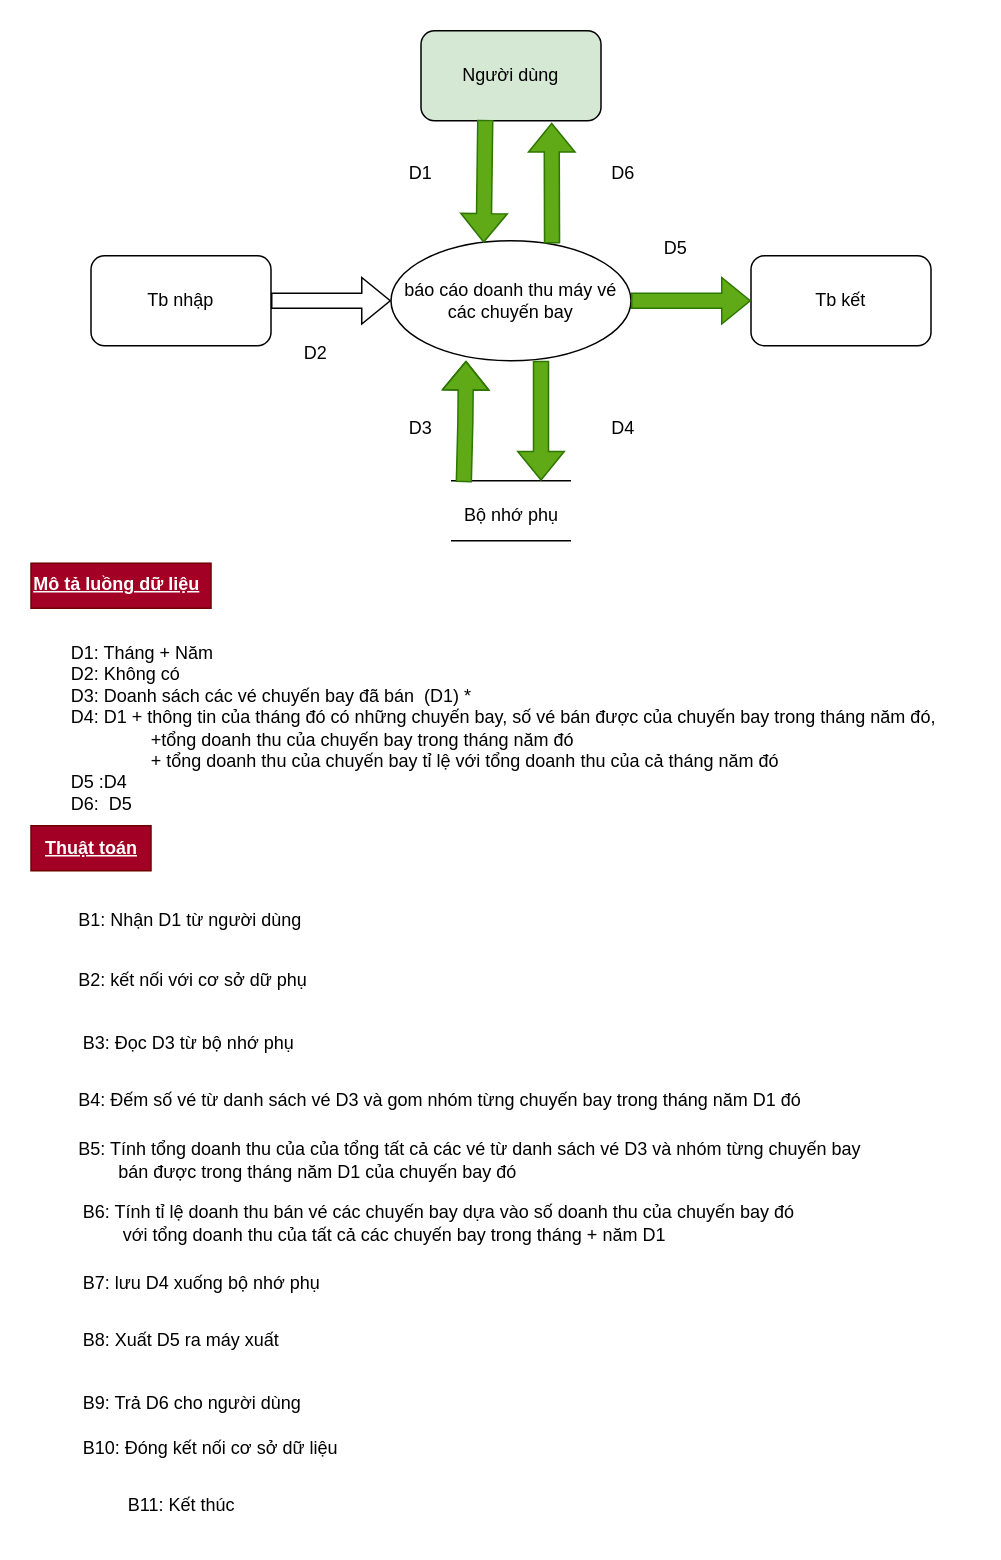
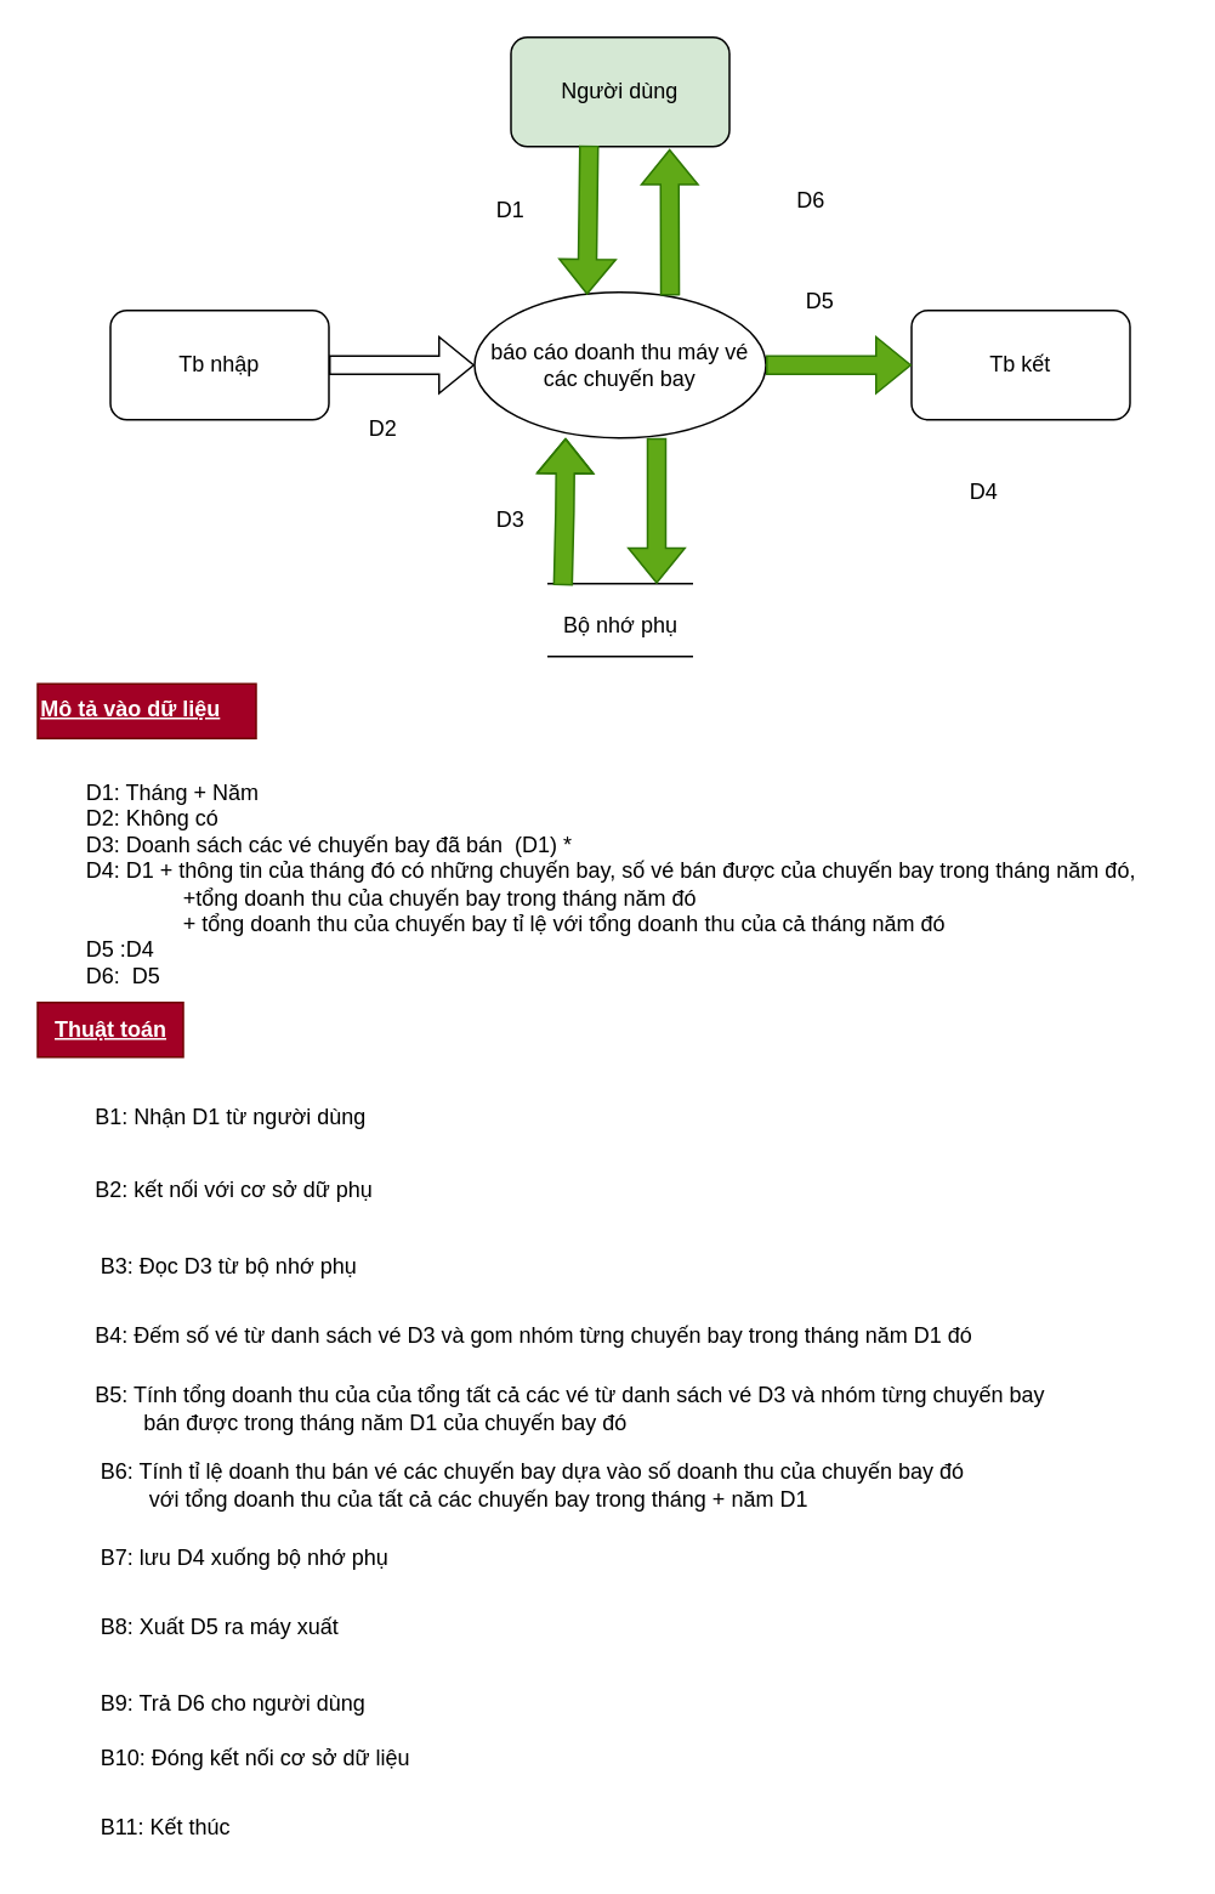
- <mxCell id="34" value="D6" style="text;html=1;align=center;verticalAlign=middle;whiteSpace=wrap;rounded=0;" vertex="1" parent="1"><mxGeometry x="385" y="100" width="60" height="30" as="geometry" /></mxCell>
+ <mxCell id="34" value="D6" style="text;html=1;align=center;verticalAlign=middle;whiteSpace=wrap;rounded=0;" vertex="1" parent="1"><mxGeometry x="415" y="95" width="60" height="30" as="geometry" /></mxCell>
- <mxCell id="32" value="D4" style="text;html=1;align=center;verticalAlign=middle;whiteSpace=wrap;rounded=0;" vertex="1" parent="1"><mxGeometry x="385" y="270" width="60" height="30" as="geometry" /></mxCell>
+ <mxCell id="32" value="D4" style="text;html=1;align=center;verticalAlign=middle;whiteSpace=wrap;rounded=0;" vertex="1" parent="1"><mxGeometry x="510" y="255" width="60" height="30" as="geometry" /></mxCell>
- <mxCell id="28" value="&lt;div style=&quot;text-align: center;&quot;&gt;&lt;span style=&quot;background-color: initial;&quot;&gt;&lt;font color=&quot;#ffffff&quot;&gt;&lt;b&gt;&lt;u&gt;Mô tả luồng dữ liệu&lt;/u&gt;&lt;/b&gt;&lt;/font&gt;&lt;/span&gt;&lt;/div&gt;" style="text;whiteSpace=wrap;html=1;fillColor=#a20025;fontColor=#ffffff;strokeColor=#6F0000;" vertex="1" parent="1"><mxGeometry x="20" y="375" width="120" height="30" as="geometry" /></mxCell>
+ <mxCell id="28" value="&lt;div style=&quot;text-align: center;&quot;&gt;&lt;span style=&quot;background-color: initial;&quot;&gt;&lt;font color=&quot;#ffffff&quot;&gt;&lt;b&gt;&lt;u&gt;Mô tả vào dữ liệu&lt;/u&gt;&lt;/b&gt;&lt;/font&gt;&lt;/span&gt;&lt;/div&gt;" style="text;whiteSpace=wrap;html=1;fillColor=#a20025;fontColor=#ffffff;strokeColor=#6F0000;" vertex="1" parent="1"><mxGeometry x="20" y="375" width="120" height="30" as="geometry" /></mxCell>
- <mxCell id="27" value="B11: Kết thúc" style="text;html=1;align=left;verticalAlign=middle;resizable=0;points=[];autosize=1;strokeColor=none;fillColor=none;" vertex="1" parent="1"><mxGeometry x="82.5" y="988" width="90" height="30" as="geometry" /></mxCell>
+ <mxCell id="27" value="B11: Kết thúc" style="text;html=1;align=left;verticalAlign=middle;resizable=0;points=[];autosize=1;strokeColor=none;fillColor=none;" vertex="1" parent="1"><mxGeometry x="52.5" y="988" width="90" height="30" as="geometry" /></mxCell>
